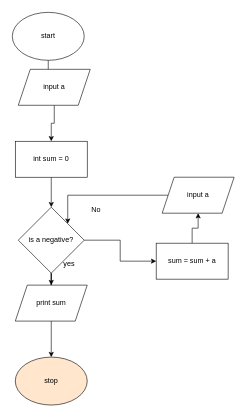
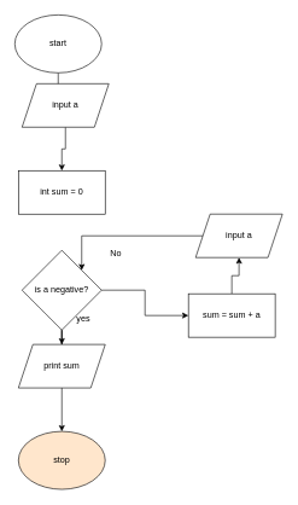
- <mxCell id="9" value="" style="edgeStyle=orthogonalEdgeStyle;rounded=0;orthogonalLoop=1;jettySize=auto;html=1;" edge="1" parent="1" source="10" target="8"><mxGeometry relative="1" as="geometry" /></mxCell>
